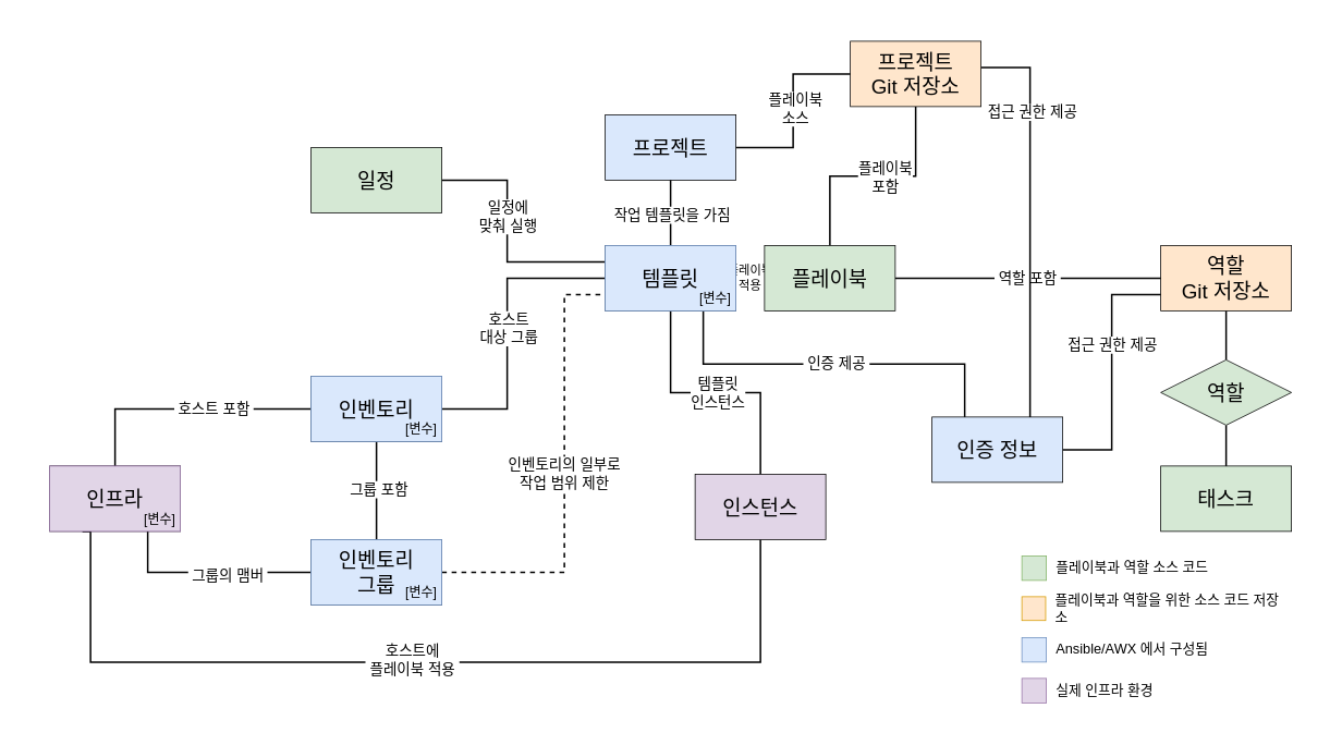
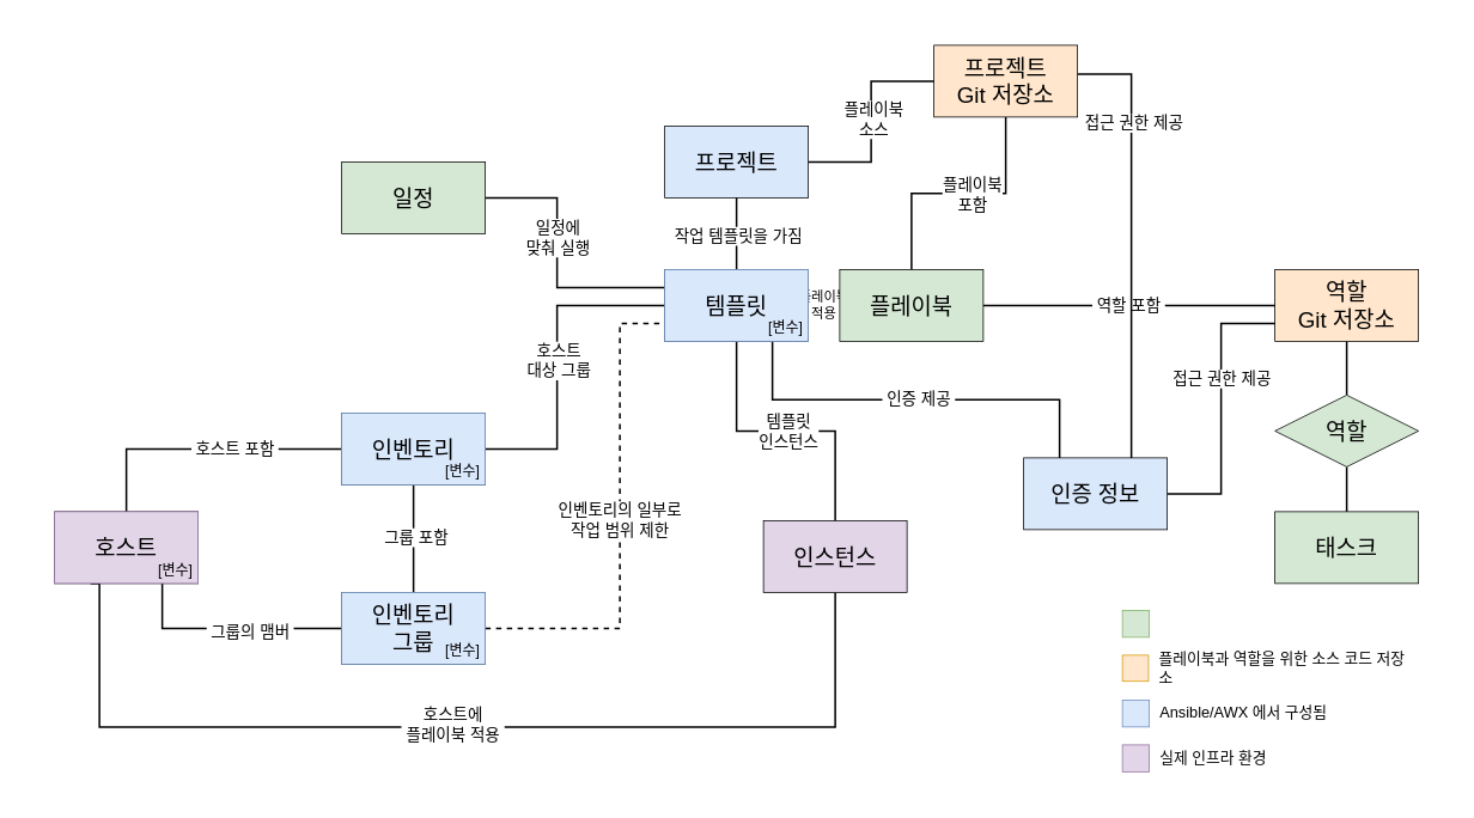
- <mxCell id="47" value="&lt;font style=&quot;font-size: 25px;&quot;&gt;인프라&lt;/font&gt;" style="rounded=0;whiteSpace=wrap;html=1;fontSize=20;fillColor=#e1d5e7;strokeColor=#9673a6;" vertex="1" parent="46"><mxGeometry width="160" height="80" as="geometry" /></mxCell>
+ <mxCell id="47" value="&lt;font style=&quot;font-size: 25px;&quot;&gt;호스트&lt;/font&gt;" style="rounded=0;whiteSpace=wrap;html=1;fontSize=20;fillColor=#e1d5e7;strokeColor=#9673a6;" vertex="1" parent="46"><mxGeometry width="160" height="80" as="geometry" /></mxCell>
- <mxCell id="61" value="플레이북과 역할 소스 코드" style="text;html=1;align=left;verticalAlign=middle;whiteSpace=wrap;rounded=0;fontSize=17;" vertex="1" parent="59"><mxGeometry x="40" width="240" height="30" as="geometry" /></mxCell>
